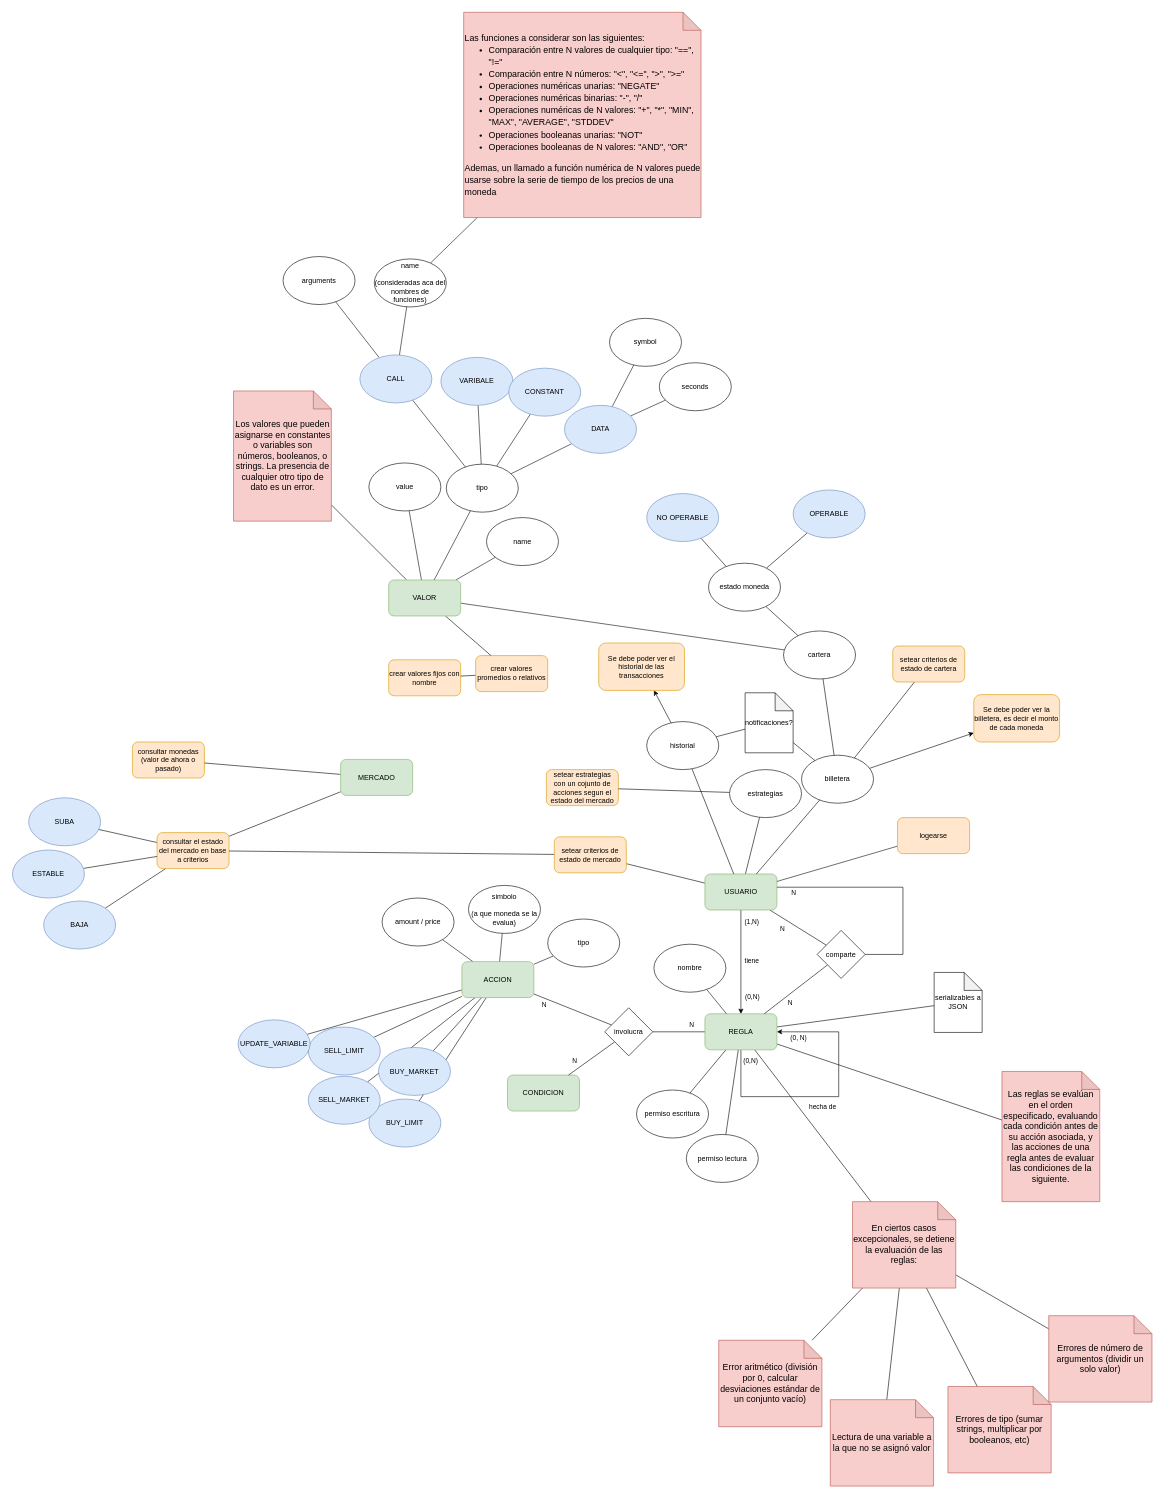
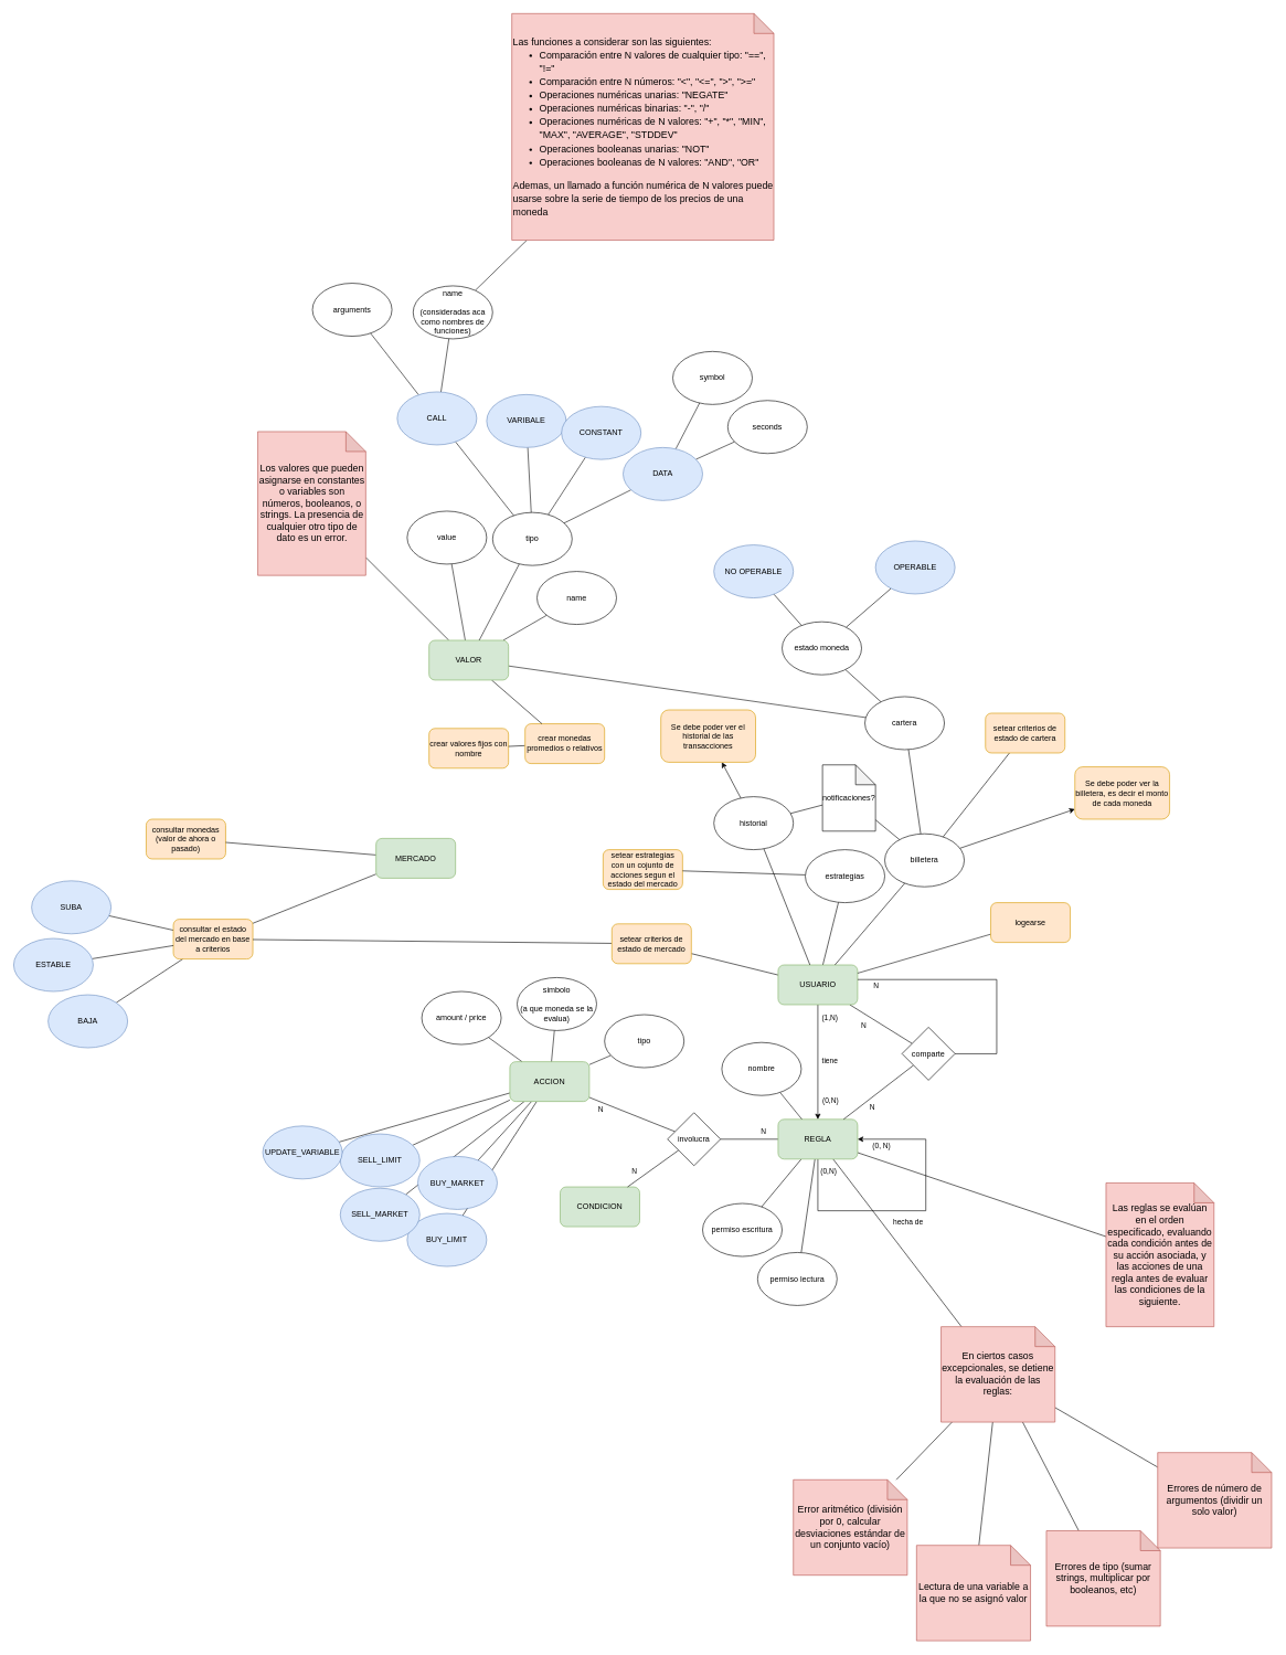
- <mxCell id="122" value="name&lt;br&gt;&lt;br&gt;(consideradas aca del nombres de funciones)" style="ellipse;whiteSpace=wrap;html=1;" parent="1" vertex="1"><mxGeometry x="623" y="431" width="120" height="80" as="geometry" /></mxCell>
+ <mxCell id="122" value="name&lt;br&gt;&lt;br&gt;(consideradas aca como nombres de funciones)" style="ellipse;whiteSpace=wrap;html=1;" parent="1" vertex="1"><mxGeometry x="623" y="431" width="120" height="80" as="geometry" /></mxCell>
- <mxCell id="79" value="crear valores promedios o relativos" style="rounded=1;whiteSpace=wrap;html=1;fillColor=#ffe6cc;strokeColor=#d79b00;" parent="1" vertex="1"><mxGeometry x="792" y="1092" width="120" height="60" as="geometry" /></mxCell>
+ <mxCell id="79" value="crear monedas promedios o relativos" style="rounded=1;whiteSpace=wrap;html=1;fillColor=#ffe6cc;strokeColor=#d79b00;" parent="1" vertex="1"><mxGeometry x="792" y="1092" width="120" height="60" as="geometry" /></mxCell>
- <mxCell id="80" value="serializables a JSON" style="shape=note;whiteSpace=wrap;html=1;backgroundOutline=1;darkOpacity=0.05;" parent="1" vertex="1"><mxGeometry x="1556" y="1620" width="80" height="100" as="geometry" /></mxCell>
- <mxCell id="9" style="edgeStyle=none;rounded=0;orthogonalLoop=1;jettySize=auto;html=1;endArrow=none;endFill=0;" parent="1" source="12" target="80" edge="1"><mxGeometry relative="1" as="geometry" /></mxCell>
